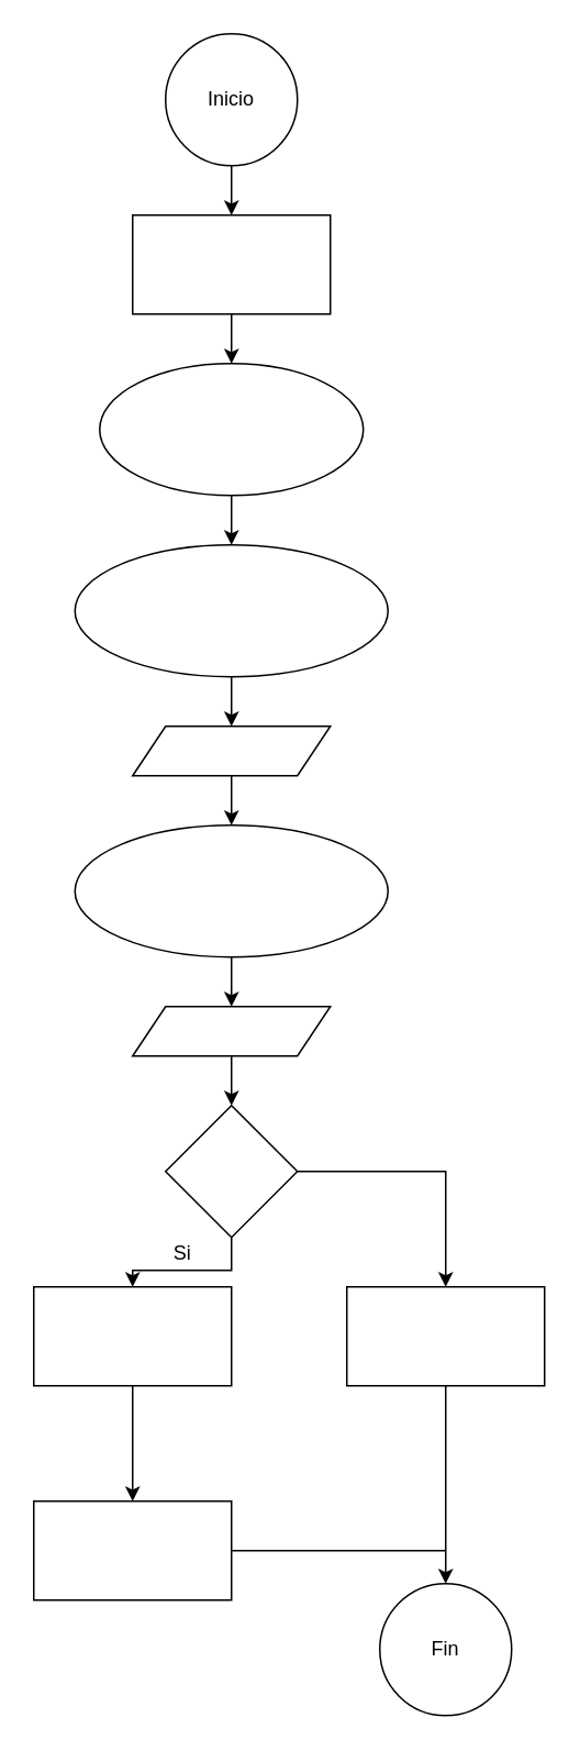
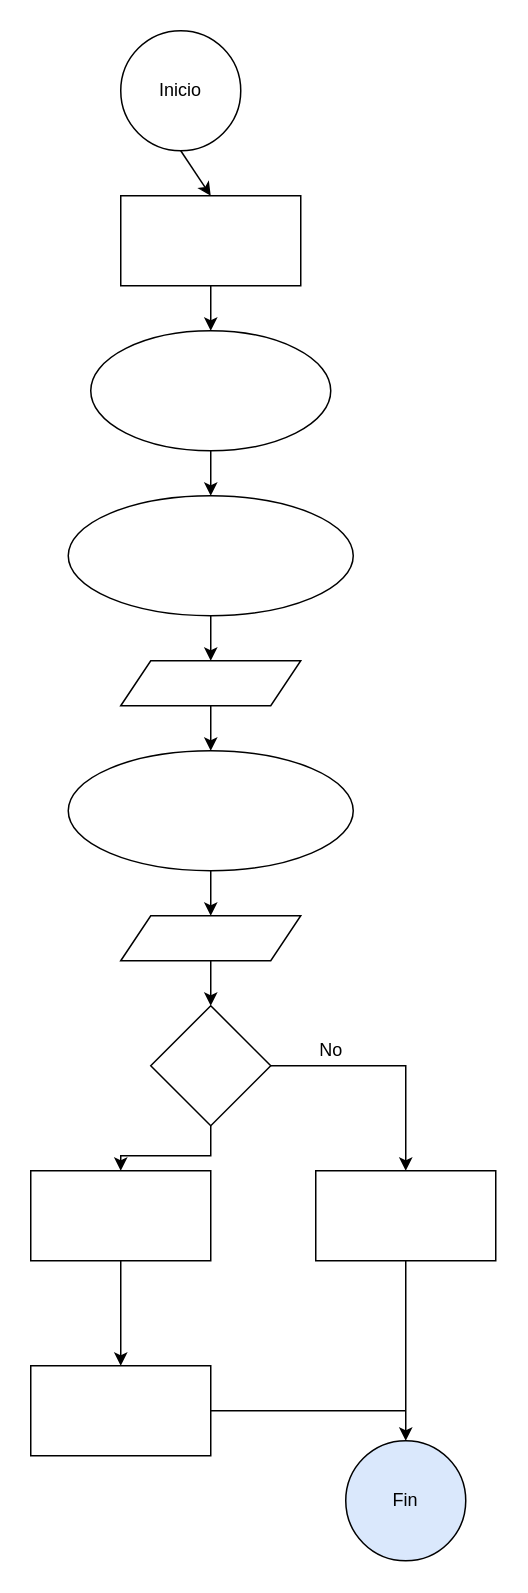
- <mxCell id="2" value="Inicio" style="ellipse;whiteSpace=wrap;html=1;aspect=fixed;" parent="1" vertex="1"><mxGeometry x="100" width="80" height="80" as="geometry" y="20" /></mxCell>
+ <mxCell id="2" value="Inicio" style="ellipse;whiteSpace=wrap;html=1;aspect=fixed;" parent="1" vertex="1"><mxGeometry x="80" y="20" width="80" height="80" as="geometry" /></mxCell>
+ <mxCell id="23" value="No" style="text;html=1;align=center;verticalAlign=middle;resizable=0;points=[];autosize=1;" parent="1" vertex="1"><mxGeometry x="205" y="690" width="30" height="20" as="geometry" /></mxCell>
- <mxCell id="22" value="Si" style="text;html=1;align=center;verticalAlign=middle;resizable=0;points=[];autosize=1;" parent="1" vertex="1"><mxGeometry x="95" y="750" width="30" height="20" as="geometry" /></mxCell>
- <mxCell id="26" value="Fin" style="ellipse;whiteSpace=wrap;html=1;aspect=fixed;" parent="1" vertex="1"><mxGeometry x="230" y="960" width="80" height="80" as="geometry" /></mxCell>
+ <mxCell id="26" value="Fin" style="ellipse;whiteSpace=wrap;html=1;aspect=fixed;fillColor=#dae8fc;" parent="1" vertex="1"><mxGeometry x="230" y="960" width="80" height="80" as="geometry" /></mxCell>
